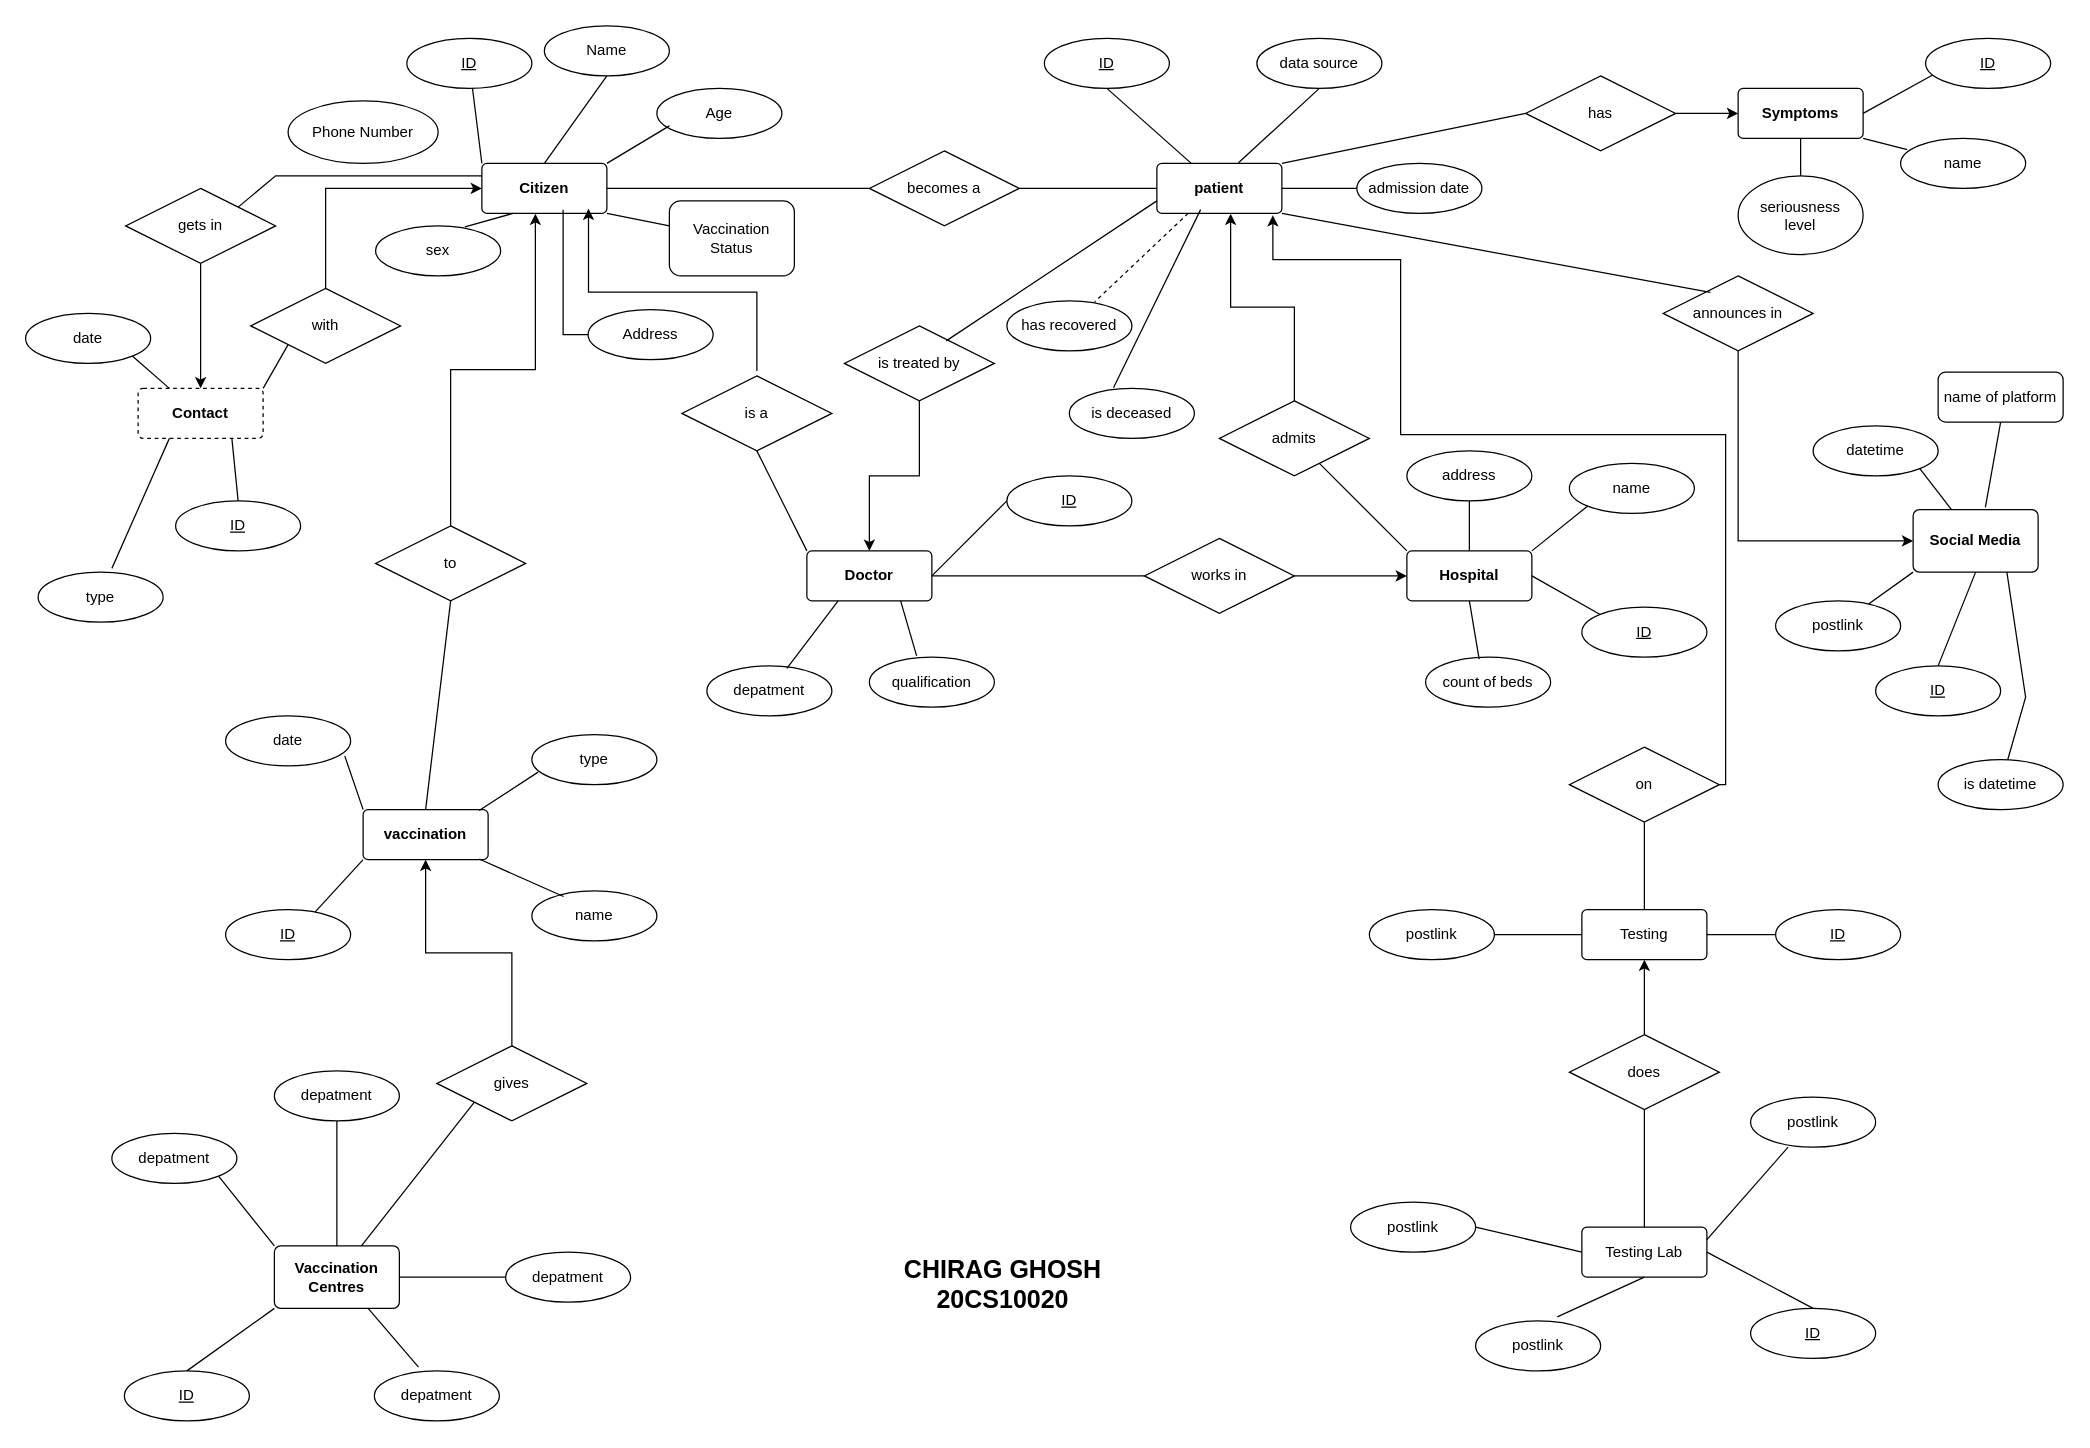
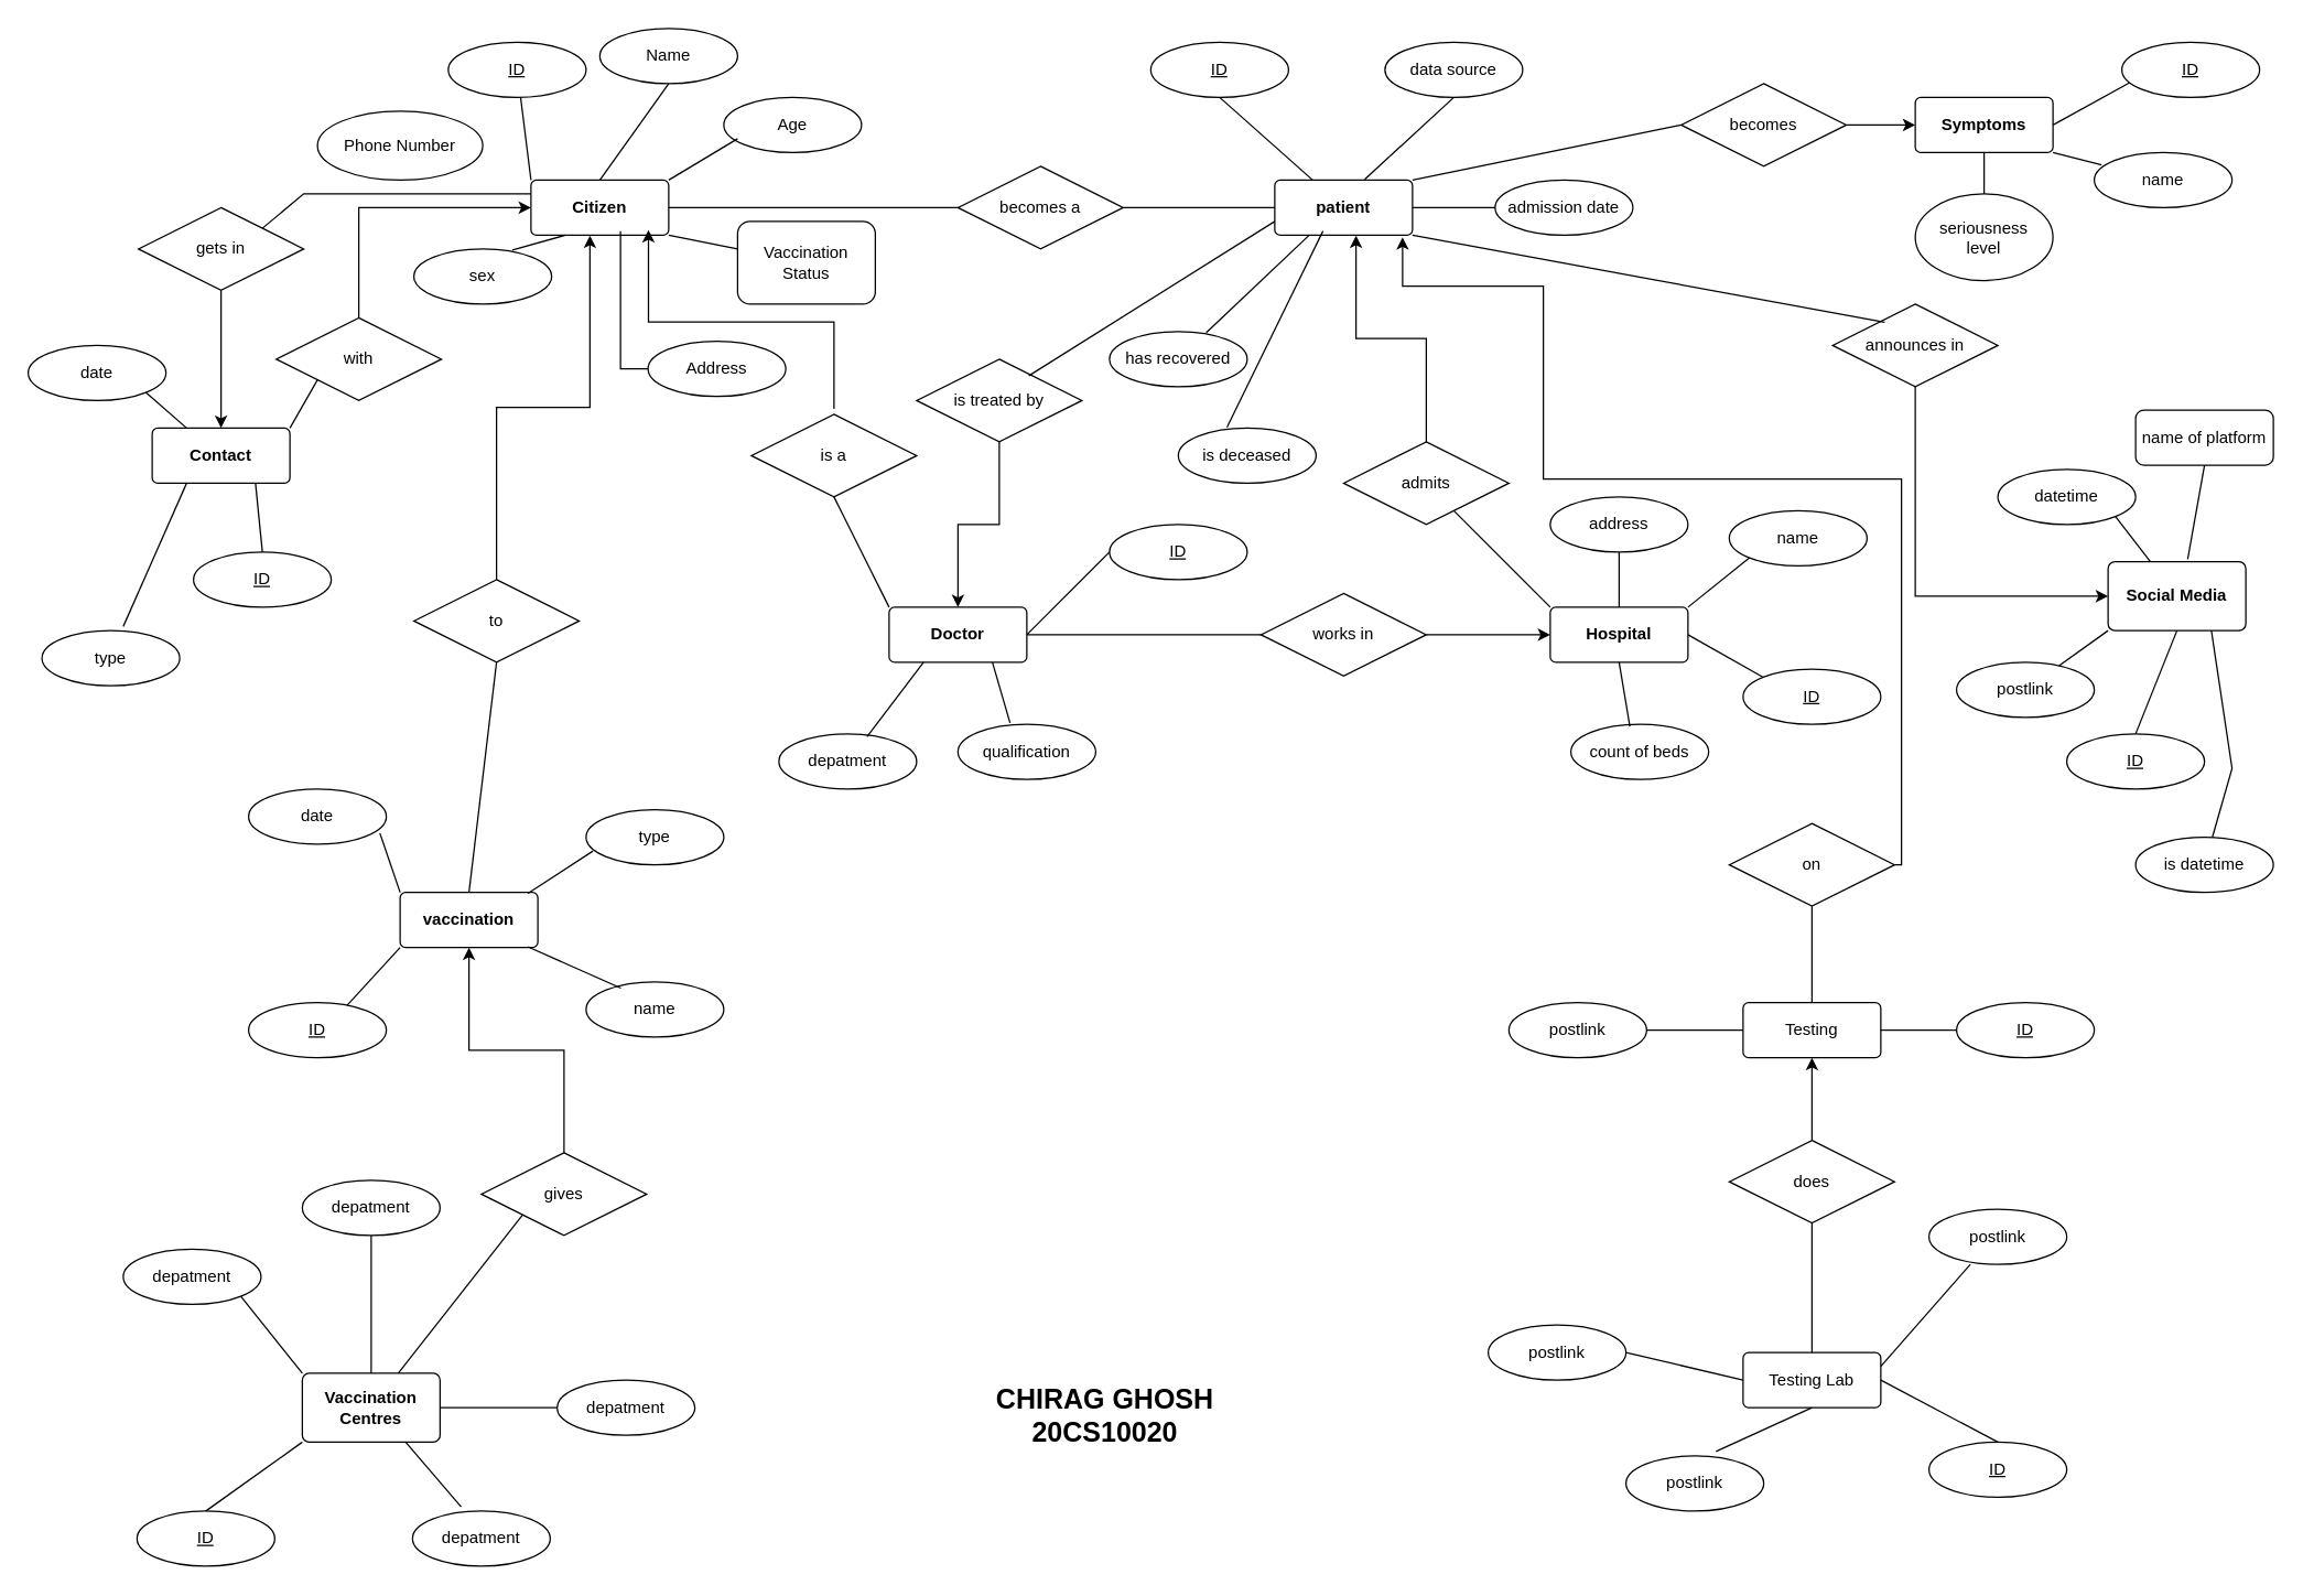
- <mxCell id="74" value="has" style="shape=rhombus;perimeter=rhombusPerimeter;whiteSpace=wrap;html=1;align=center;" vertex="1" parent="1"><mxGeometry x="1220" y="60" width="120" height="60" as="geometry" /></mxCell>
+ <mxCell id="74" value="becomes" style="shape=rhombus;perimeter=rhombusPerimeter;whiteSpace=wrap;html=1;align=center;" vertex="1" parent="1"><mxGeometry x="1220" y="60" width="120" height="60" as="geometry" /></mxCell>
- <mxCell id="47" value="" style="endArrow=none;html=1;rounded=0;entryX=0.703;entryY=0.019;entryDx=0;entryDy=0;exitX=0.25;exitY=1;exitDx=0;exitDy=0;entryPerimeter=0;dashed=1;" edge="1" parent="1" source="3" target="42"><mxGeometry width="50" height="50" relative="1" as="geometry"><mxPoint x="992.5" y="170" as="sourcePoint" /><mxPoint x="925" y="110" as="targetPoint" /></mxGeometry></mxCell>
+ <mxCell id="47" value="" style="endArrow=none;html=1;rounded=0;entryX=0.703;entryY=0.019;entryDx=0;entryDy=0;exitX=0.25;exitY=1;exitDx=0;exitDy=0;entryPerimeter=0;" edge="1" parent="1" source="3" target="42"><mxGeometry width="50" height="50" relative="1" as="geometry"><mxPoint x="992.5" y="170" as="sourcePoint" /><mxPoint x="925" y="110" as="targetPoint" /></mxGeometry></mxCell>
- <mxCell id="49" value="is treated by" style="shape=rhombus;perimeter=rhombusPerimeter;whiteSpace=wrap;html=1;align=center;" vertex="1" parent="1"><mxGeometry x="675" y="260" width="120" height="60" as="geometry" /></mxCell>
+ <mxCell id="49" value="is treated by" style="shape=rhombus;perimeter=rhombusPerimeter;whiteSpace=wrap;html=1;align=center;" vertex="1" parent="1"><mxGeometry x="665" y="260" width="120" height="60" as="geometry" /></mxCell>
- <mxCell id="6" value="Contact" style="rounded=1;arcSize=10;whiteSpace=wrap;html=1;align=center;fontStyle=1;dashed=1;" vertex="1" parent="1"><mxGeometry x="110" y="310" width="100" height="40" as="geometry" /></mxCell>
+ <mxCell id="6" value="Contact" style="rounded=1;arcSize=10;whiteSpace=wrap;html=1;align=center;fontStyle=1" vertex="1" parent="1"><mxGeometry x="110" y="310" width="100" height="40" as="geometry" /></mxCell>
